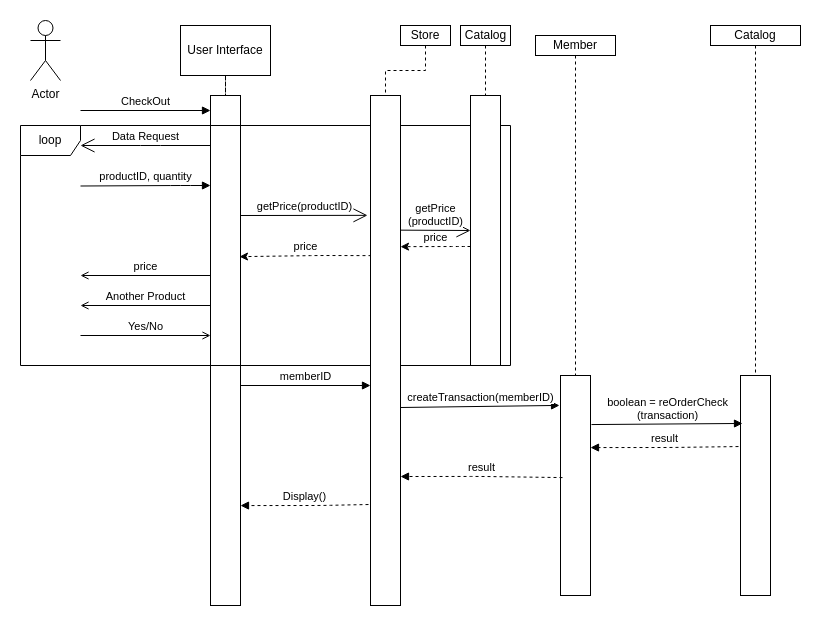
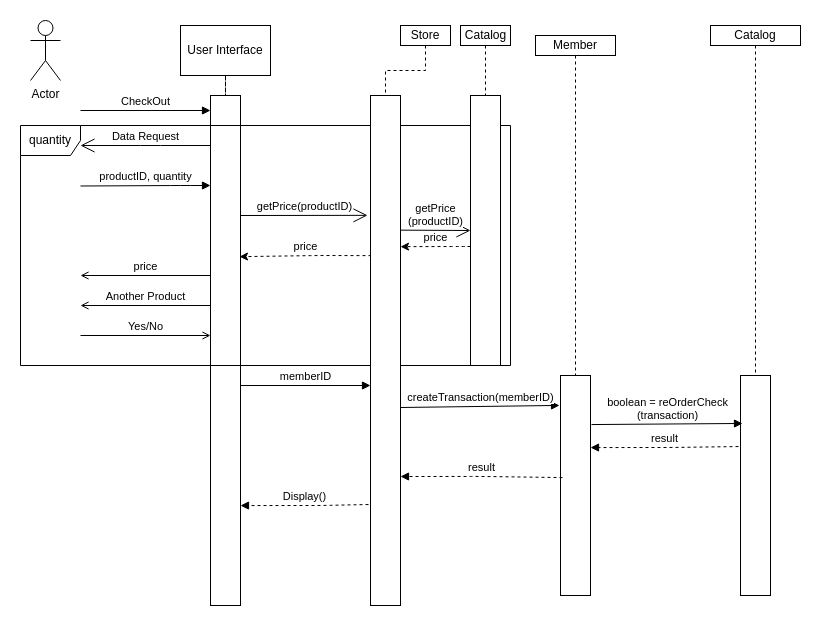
- <mxCell id="29" value="loop" style="shape=umlFrame;whiteSpace=wrap;html=1;strokeWidth=1;gradientColor=none;" parent="1" vertex="1"><mxGeometry x="20" y="125" width="490" height="240" as="geometry" /></mxCell>
+ <mxCell id="29" value="quantity" style="shape=umlFrame;whiteSpace=wrap;html=1;strokeWidth=1;gradientColor=none;" parent="1" vertex="1"><mxGeometry x="20" y="125" width="490" height="240" as="geometry" /></mxCell>
